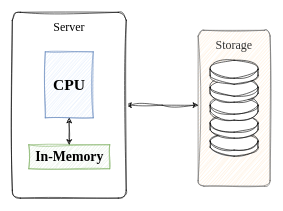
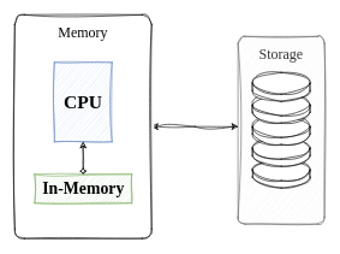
- <mxCell id="3" value="Server" style="rounded=1;whiteSpace=wrap;html=1;sketch=1;hachureGap=4;jiggle=2;curveFitting=1;fontFamily=Architects Daughter;fontSource=https%3A%2F%2Ffonts.googleapis.com%2Fcss%3Ffamily%3DArchitects%2BDaughter;fontSize=20;arcSize=7;verticalAlign=top;spacingTop=5;" parent="1" vertex="1"><mxGeometry x="20" y="20" width="190" height="310" as="geometry" /></mxCell>
+ <mxCell id="3" value="Memory" style="rounded=1;whiteSpace=wrap;html=1;sketch=1;hachureGap=4;jiggle=2;curveFitting=1;fontFamily=Architects Daughter;fontSource=https%3A%2F%2Ffonts.googleapis.com%2Fcss%3Ffamily%3DArchitects%2BDaughter;fontSize=20;arcSize=7;verticalAlign=top;spacingTop=5;" parent="1" vertex="1"><mxGeometry x="20" y="20" width="190" height="310" as="geometry" /></mxCell>
- <mxCell id="8" value="Storage" style="rounded=1;whiteSpace=wrap;html=1;sketch=1;hachureGap=4;jiggle=2;curveFitting=1;fontFamily=Architects Daughter;fontSource=https%3A%2F%2Ffonts.googleapis.com%2Fcss%3Ffamily%3DArchitects%2BDaughter;fontSize=20;arcSize=8;verticalAlign=top;spacingTop=5;fillColor=#ffe6cc;fontColor=#333333;strokeColor=#666666;" parent="7" vertex="1"><mxGeometry width="120" height="260" as="geometry" /></mxCell>
+ <mxCell id="8" value="Storage" style="rounded=1;whiteSpace=wrap;html=1;sketch=1;hachureGap=4;jiggle=2;curveFitting=1;fontFamily=Architects Daughter;fontSource=https%3A%2F%2Ffonts.googleapis.com%2Fcss%3Ffamily%3DArchitects%2BDaughter;fontSize=20;arcSize=8;verticalAlign=top;spacingTop=5;fillColor=#f5f5f5;fontColor=#333333;strokeColor=#666666;" parent="7" vertex="1"><mxGeometry width="120" height="260" as="geometry" /></mxCell>
- <mxCell id="4" style="edgeStyle=orthogonalEdgeStyle;rounded=0;sketch=1;hachureGap=4;jiggle=2;curveFitting=1;orthogonalLoop=1;jettySize=auto;html=1;exitX=0.5;exitY=1;exitDx=0;exitDy=0;entryX=0.5;entryY=0;entryDx=0;entryDy=0;fontFamily=Architects Daughter;fontSource=https%3A%2F%2Ffonts.googleapis.com%2Fcss%3Ffamily%3DArchitects%2BDaughter;fontSize=16;startArrow=classic;startFill=1;" parent="1" source="5" target="6" edge="1"><mxGeometry relative="1" as="geometry" /></mxCell>
+ <mxCell id="4" style="edgeStyle=orthogonalEdgeStyle;rounded=0;sketch=1;hachureGap=4;jiggle=2;curveFitting=1;orthogonalLoop=1;jettySize=auto;html=1;exitX=0.5;exitY=1;exitDx=0;exitDy=0;entryX=0.5;entryY=0;entryDx=0;entryDy=0;fontFamily=Architects Daughter;fontSource=https%3A%2F%2Ffonts.googleapis.com%2Fcss%3Ffamily%3DArchitects%2BDaughter;fontSize=16;startArrow=classic;startFill=1;endArrow=diamond;" parent="1" source="5" target="6" edge="1"><mxGeometry relative="1" as="geometry" /></mxCell>
